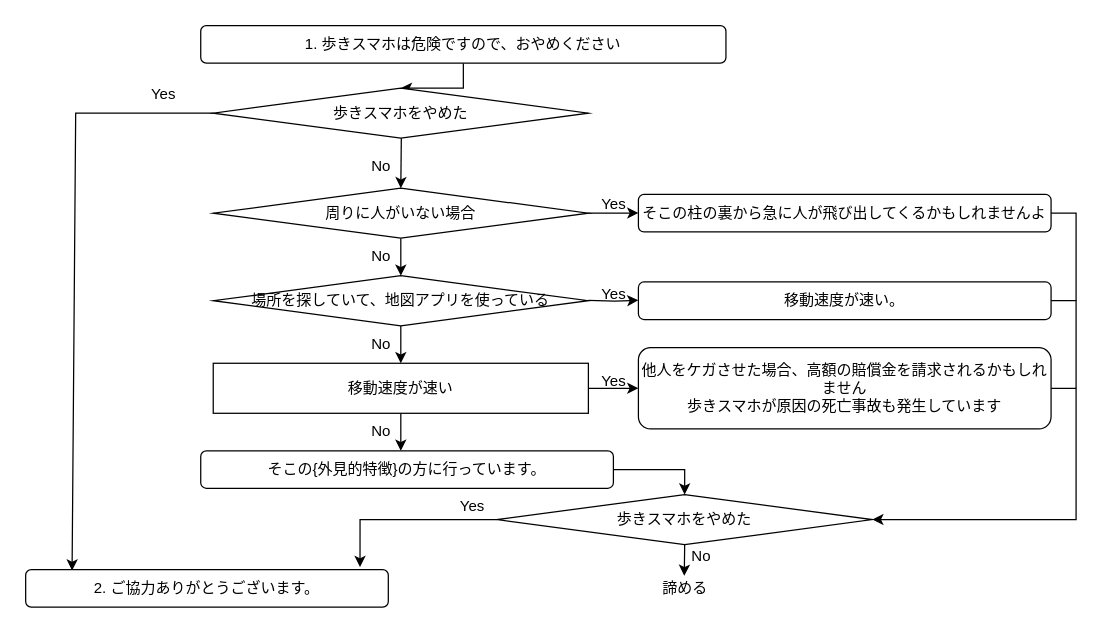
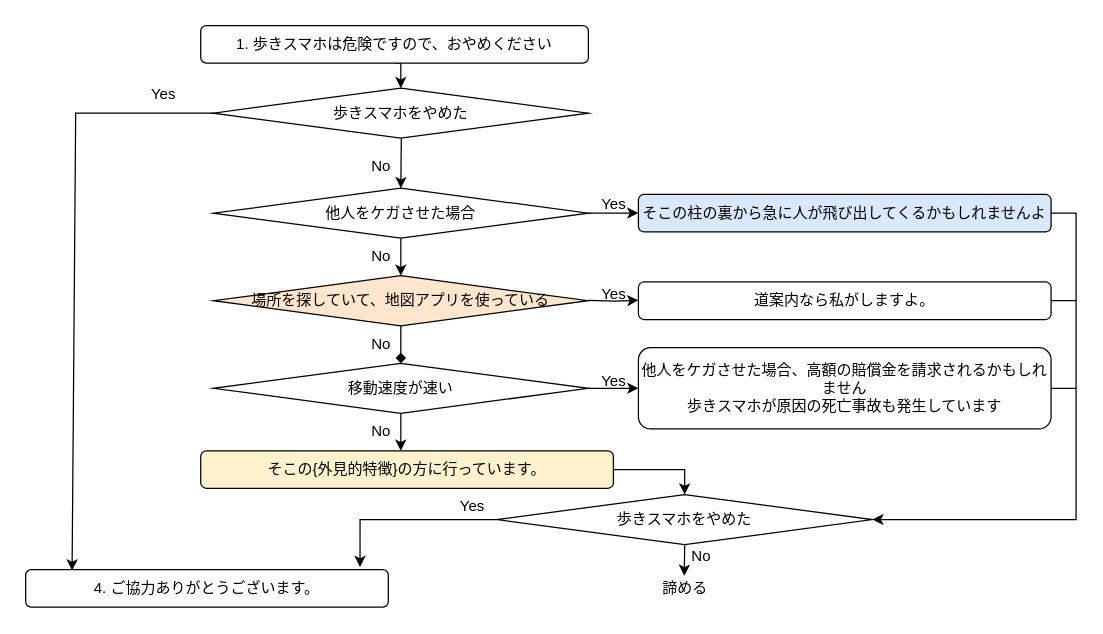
- <mxCell id="3" value="1. 歩きスマホは危険ですので、おやめください" style="rounded=1;whiteSpace=wrap;html=1;" parent="1" vertex="1"><mxGeometry x="160" y="20" width="420" height="30" as="geometry" /></mxCell>
+ <mxCell id="3" value="1. 歩きスマホは危険ですので、おやめください" style="rounded=1;whiteSpace=wrap;html=1;" parent="1" vertex="1"><mxGeometry x="160" width="310" height="30" as="geometry" y="20" /></mxCell>
- <mxCell id="9" value="周りに人がいない場合" style="rhombus;whiteSpace=wrap;html=1;" parent="1" vertex="1"><mxGeometry x="170" y="150" width="300" height="40" as="geometry" /></mxCell>
+ <mxCell id="9" value="他人をケガさせた場合" style="rhombus;whiteSpace=wrap;html=1;" parent="1" vertex="1"><mxGeometry x="170" y="150" width="300" height="40" as="geometry" /></mxCell>
- <mxCell id="10" value="そこの柱の裏から急に人が飛び出してくるかもしれませんよ" style="rounded=1;whiteSpace=wrap;html=1;" parent="1" vertex="1"><mxGeometry x="510" y="155" width="330" height="30" as="geometry" /></mxCell>
+ <mxCell id="10" value="そこの柱の裏から急に人が飛び出してくるかもしれませんよ" style="rounded=1;whiteSpace=wrap;html=1;fillColor=#dae8fc;" parent="1" vertex="1"><mxGeometry x="510" y="155" width="330" height="30" as="geometry" /></mxCell>
- <mxCell id="12" value="場所を探していて、地図アプリを使っている" style="rhombus;whiteSpace=wrap;html=1;" parent="1" vertex="1"><mxGeometry x="170" y="220" width="300" height="40" as="geometry" /></mxCell>
+ <mxCell id="12" value="場所を探していて、地図アプリを使っている" style="rhombus;whiteSpace=wrap;html=1;fillColor=#ffe6cc;" parent="1" vertex="1"><mxGeometry x="170" y="220" width="300" height="40" as="geometry" /></mxCell>
- <mxCell id="14" value="移動速度が速い。" style="rounded=1;whiteSpace=wrap;html=1;" parent="1" vertex="1"><mxGeometry x="510" y="225" width="330" height="30" as="geometry" /></mxCell>
+ <mxCell id="14" value="道案内なら私がしますよ。" style="rounded=1;whiteSpace=wrap;html=1;" parent="1" vertex="1"><mxGeometry x="510" y="225" width="330" height="30" as="geometry" /></mxCell>
- <mxCell id="11" value="" style="edgeStyle=orthogonalEdgeStyle;rounded=0;orthogonalLoop=1;jettySize=auto;html=1;" parent="1" source="12" target="17" edge="1"><mxGeometry relative="1" as="geometry" /></mxCell>
+ <mxCell id="11" value="" style="edgeStyle=orthogonalEdgeStyle;rounded=0;orthogonalLoop=1;jettySize=auto;html=1;endArrow=diamond;" parent="1" source="12" target="17" edge="1"><mxGeometry relative="1" as="geometry" /></mxCell>
- <mxCell id="17" value="移動速度が速い" style="whiteSpace=wrap;html=1;rounded=0;" parent="1" vertex="1"><mxGeometry x="170" y="290" width="300" height="40" as="geometry" /></mxCell>
+ <mxCell id="17" value="移動速度が速い" style="rhombus;whiteSpace=wrap;html=1;" parent="1" vertex="1"><mxGeometry x="170" y="290" width="300" height="40" as="geometry" /></mxCell>
- <mxCell id="27" value="そこの{外見的特徴}の方に行っています。" style="rounded=1;whiteSpace=wrap;html=1;" vertex="1" parent="1"><mxGeometry x="160" y="360" width="330" height="30" as="geometry" /></mxCell>
+ <mxCell id="27" value="そこの{外見的特徴}の方に行っています。" style="rounded=1;whiteSpace=wrap;html=1;fillColor=#fff2cc;" vertex="1" parent="1"><mxGeometry x="160" y="360" width="330" height="30" as="geometry" /></mxCell>
- <mxCell id="5" value="2. ご協力ありがとうございます。" style="rounded=1;whiteSpace=wrap;html=1;" parent="1" vertex="1"><mxGeometry x="20" y="455" width="290" height="30" as="geometry" /></mxCell>
+ <mxCell id="5" value="4. ご協力ありがとうございます。" style="rounded=1;whiteSpace=wrap;html=1;" parent="1" vertex="1"><mxGeometry x="20" y="455" width="290" height="30" as="geometry" /></mxCell>
